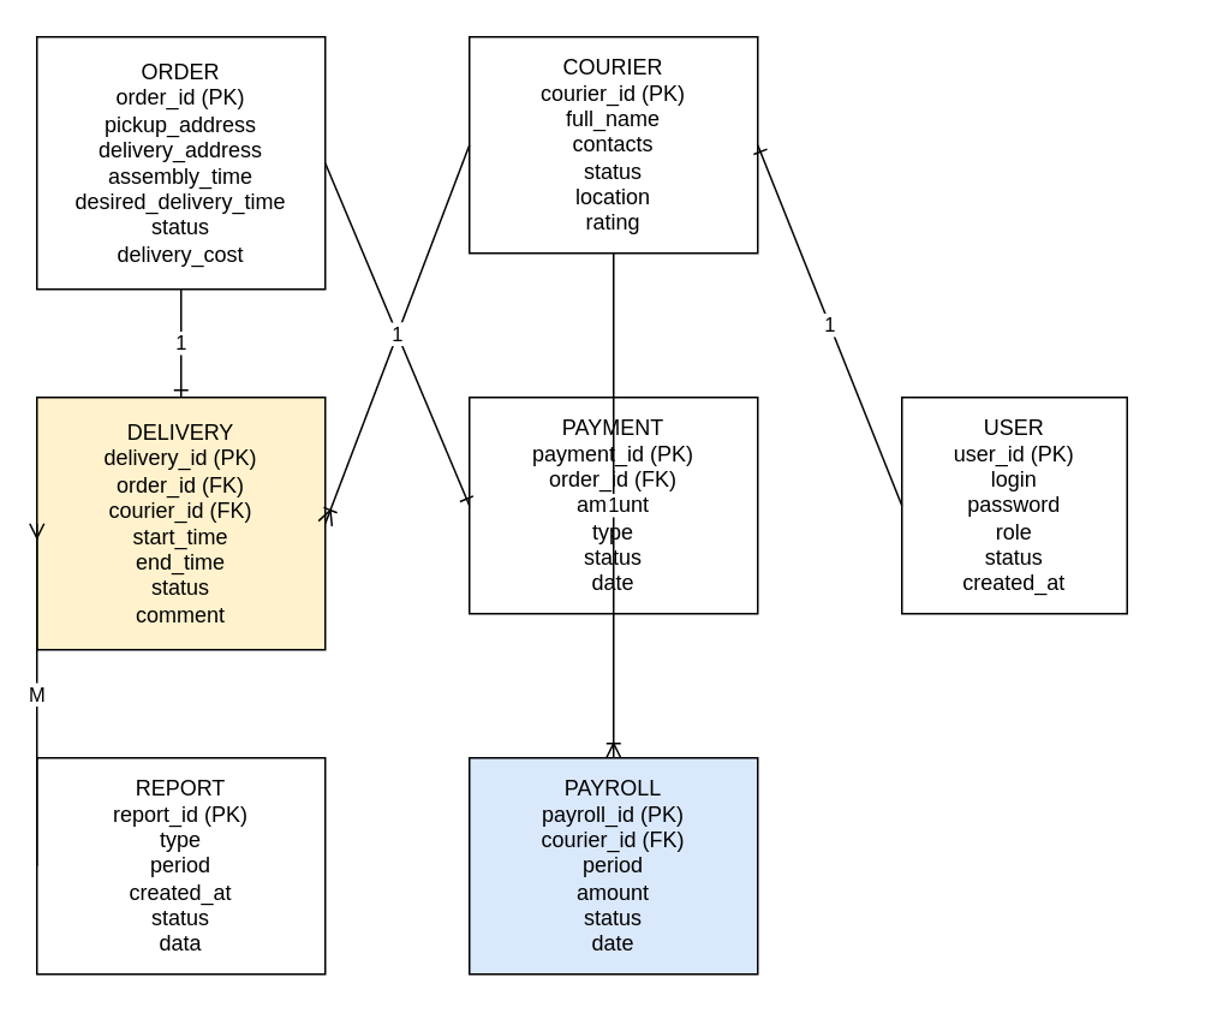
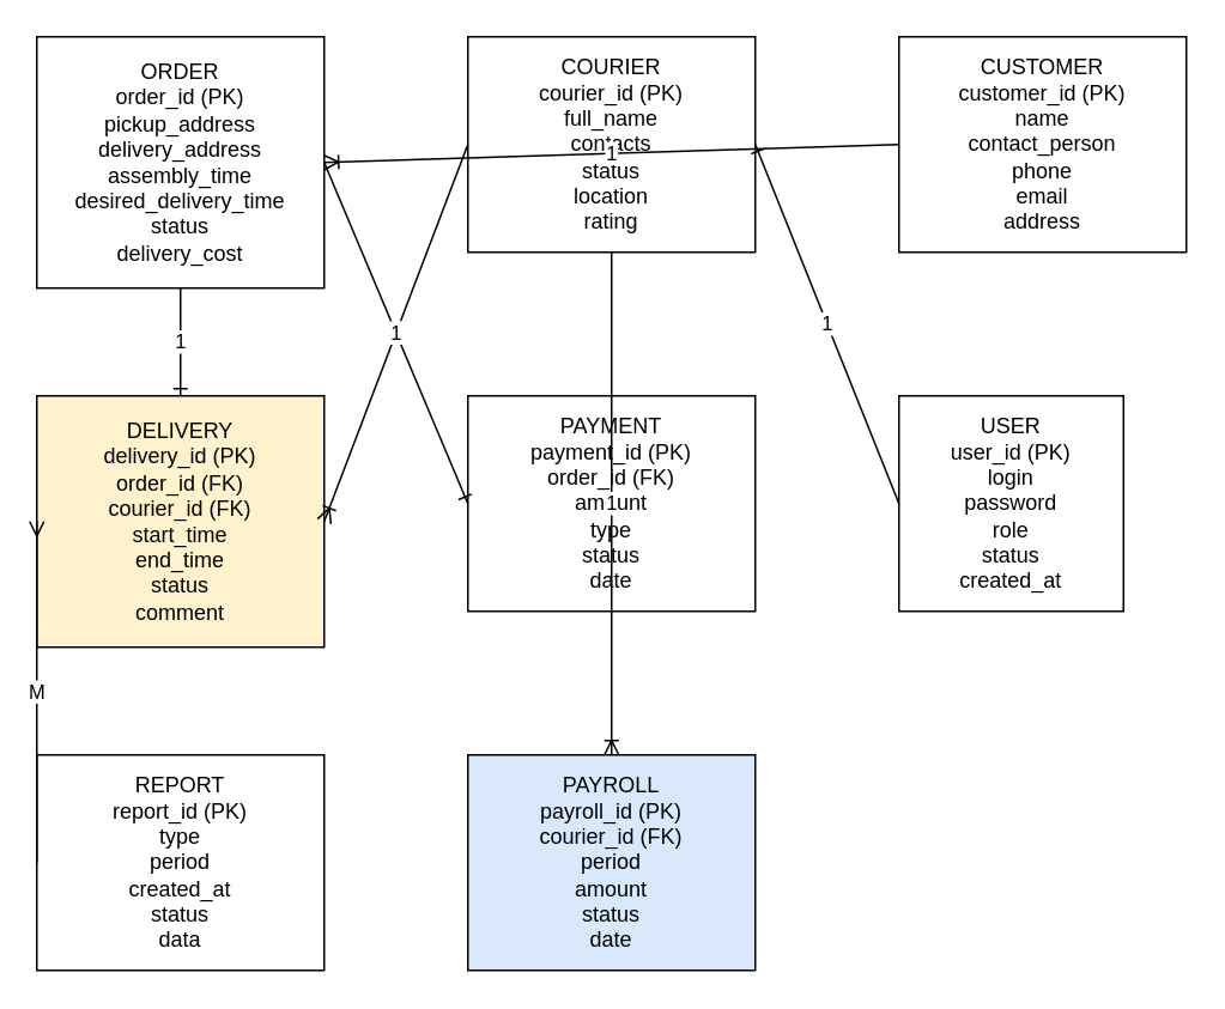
+ <mxCell id="4" value="CUSTOMER&#10;customer_id (PK)&#10;name&#10;contact_person&#10;phone&#10;email&#10;address" style="rounded=0;whiteSpace=wrap;html=1;" vertex="1" parent="1"><mxGeometry x="500" y="20" width="160" height="120" as="geometry" /></mxCell>
+ <mxCell id="12" value="1" style="endArrow=ERoneToMany;html=1;rounded=0;exitX=0;exitY=0.5;exitDx=0;exitDy=0;entryX=1;entryY=0.5;entryDx=0;entryDy=0;endFill=0;" edge="1" parent="1" source="4" target="2"><mxGeometry relative="1" as="geometry" /></mxCell>
